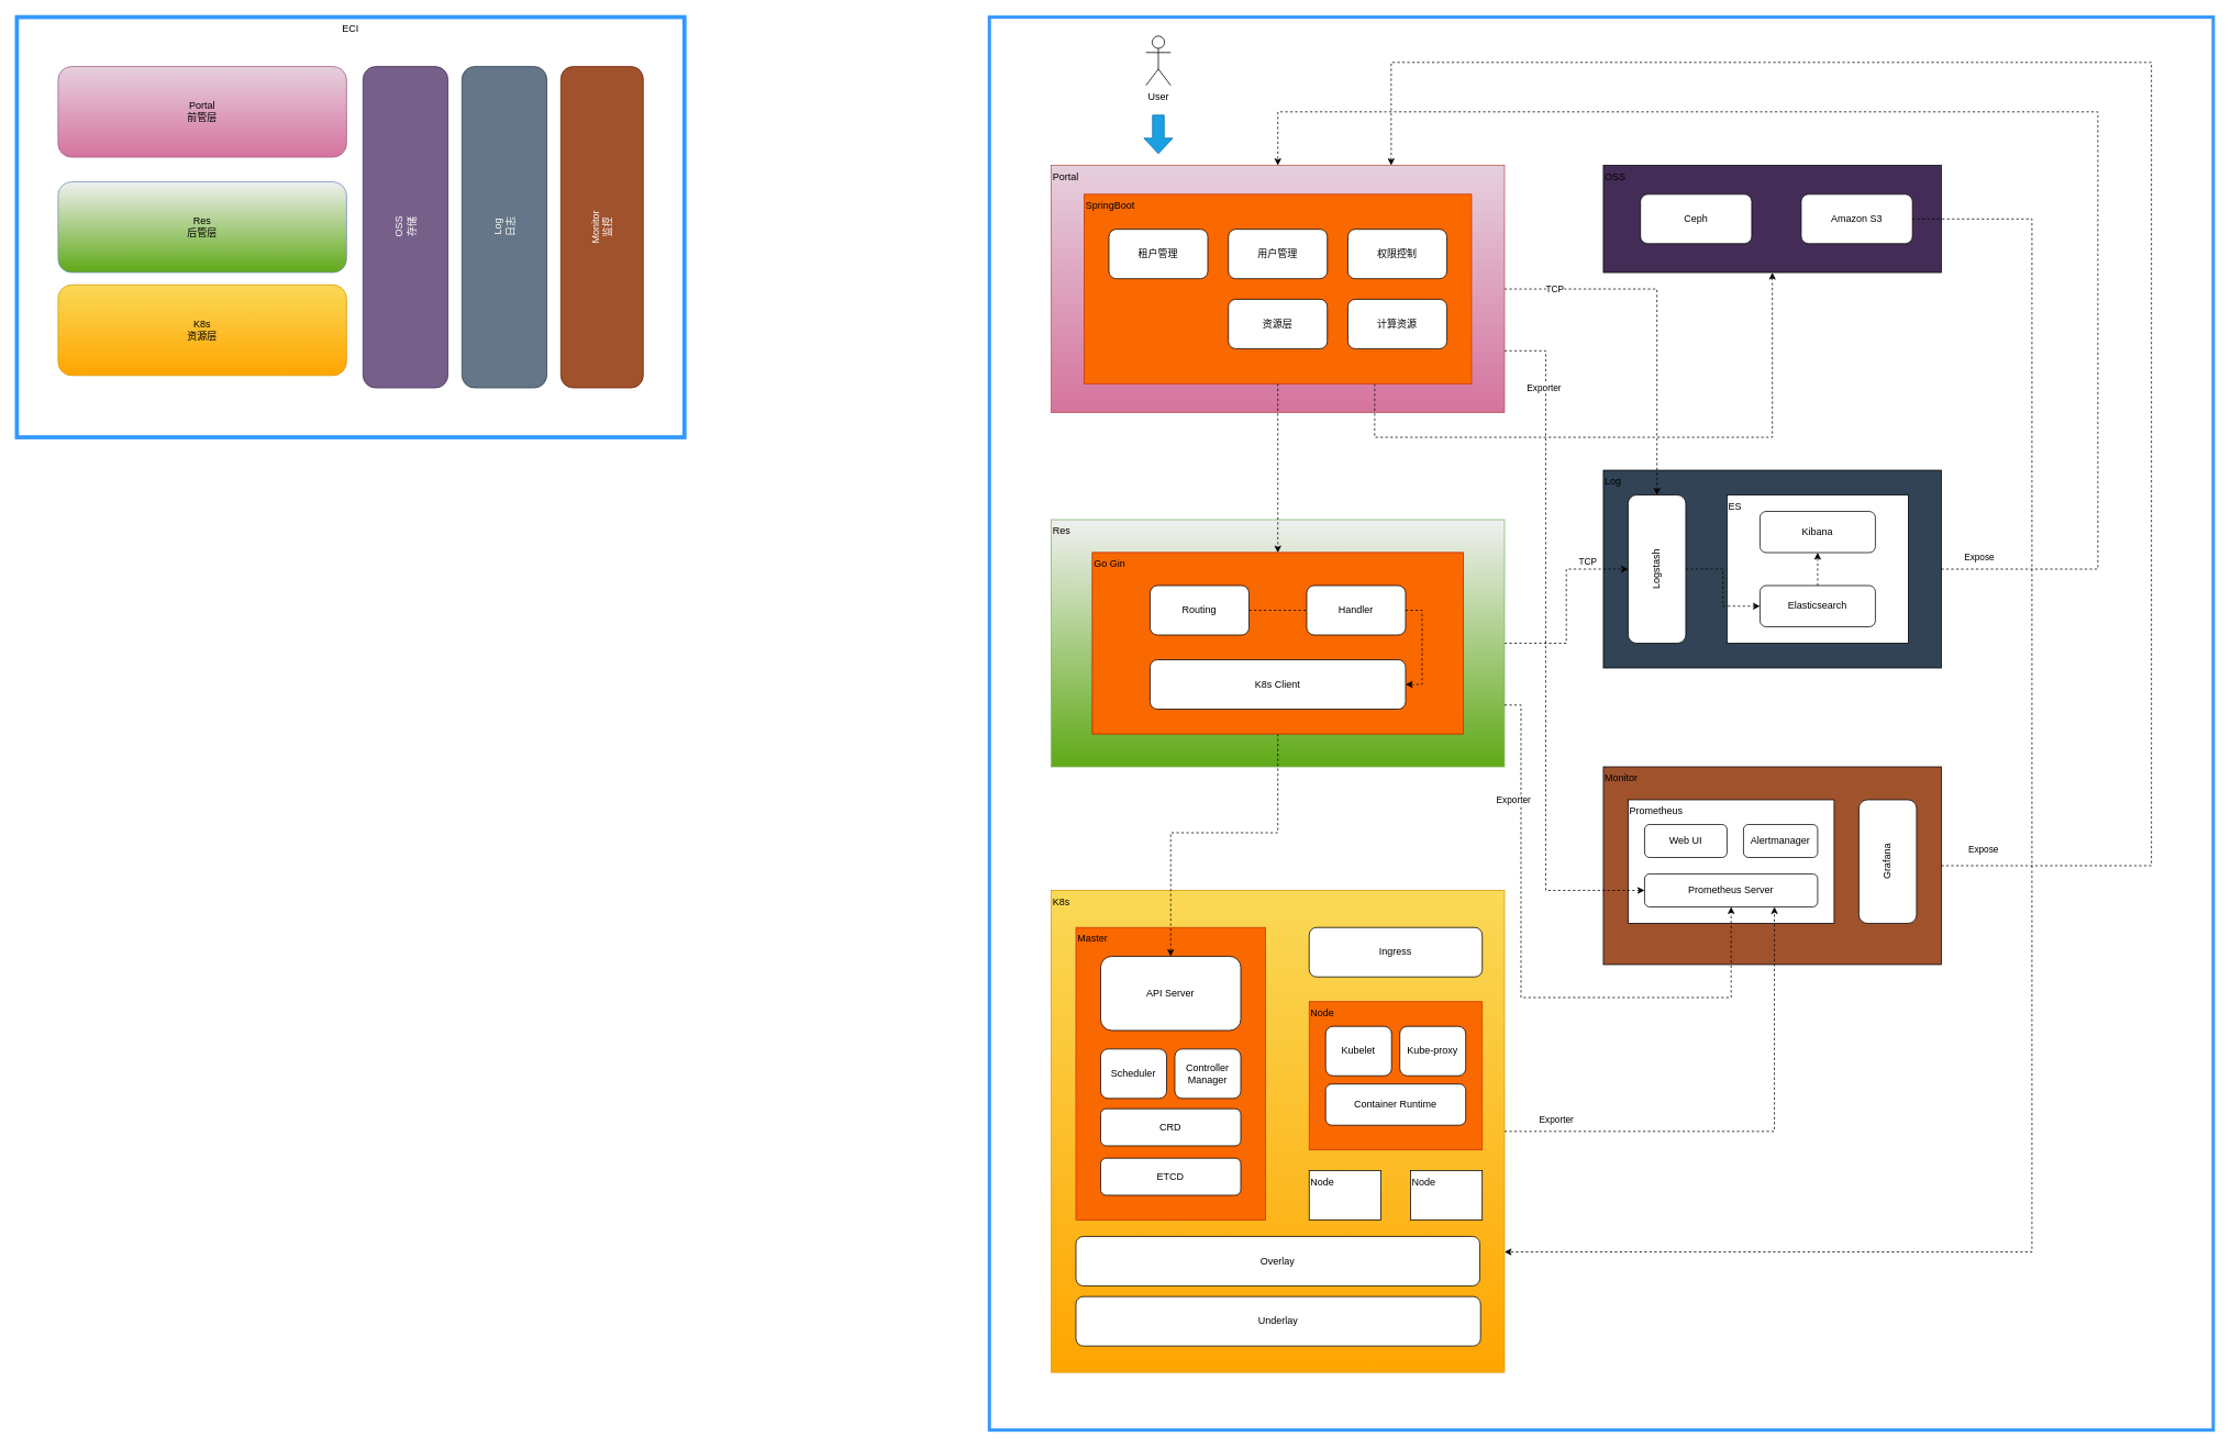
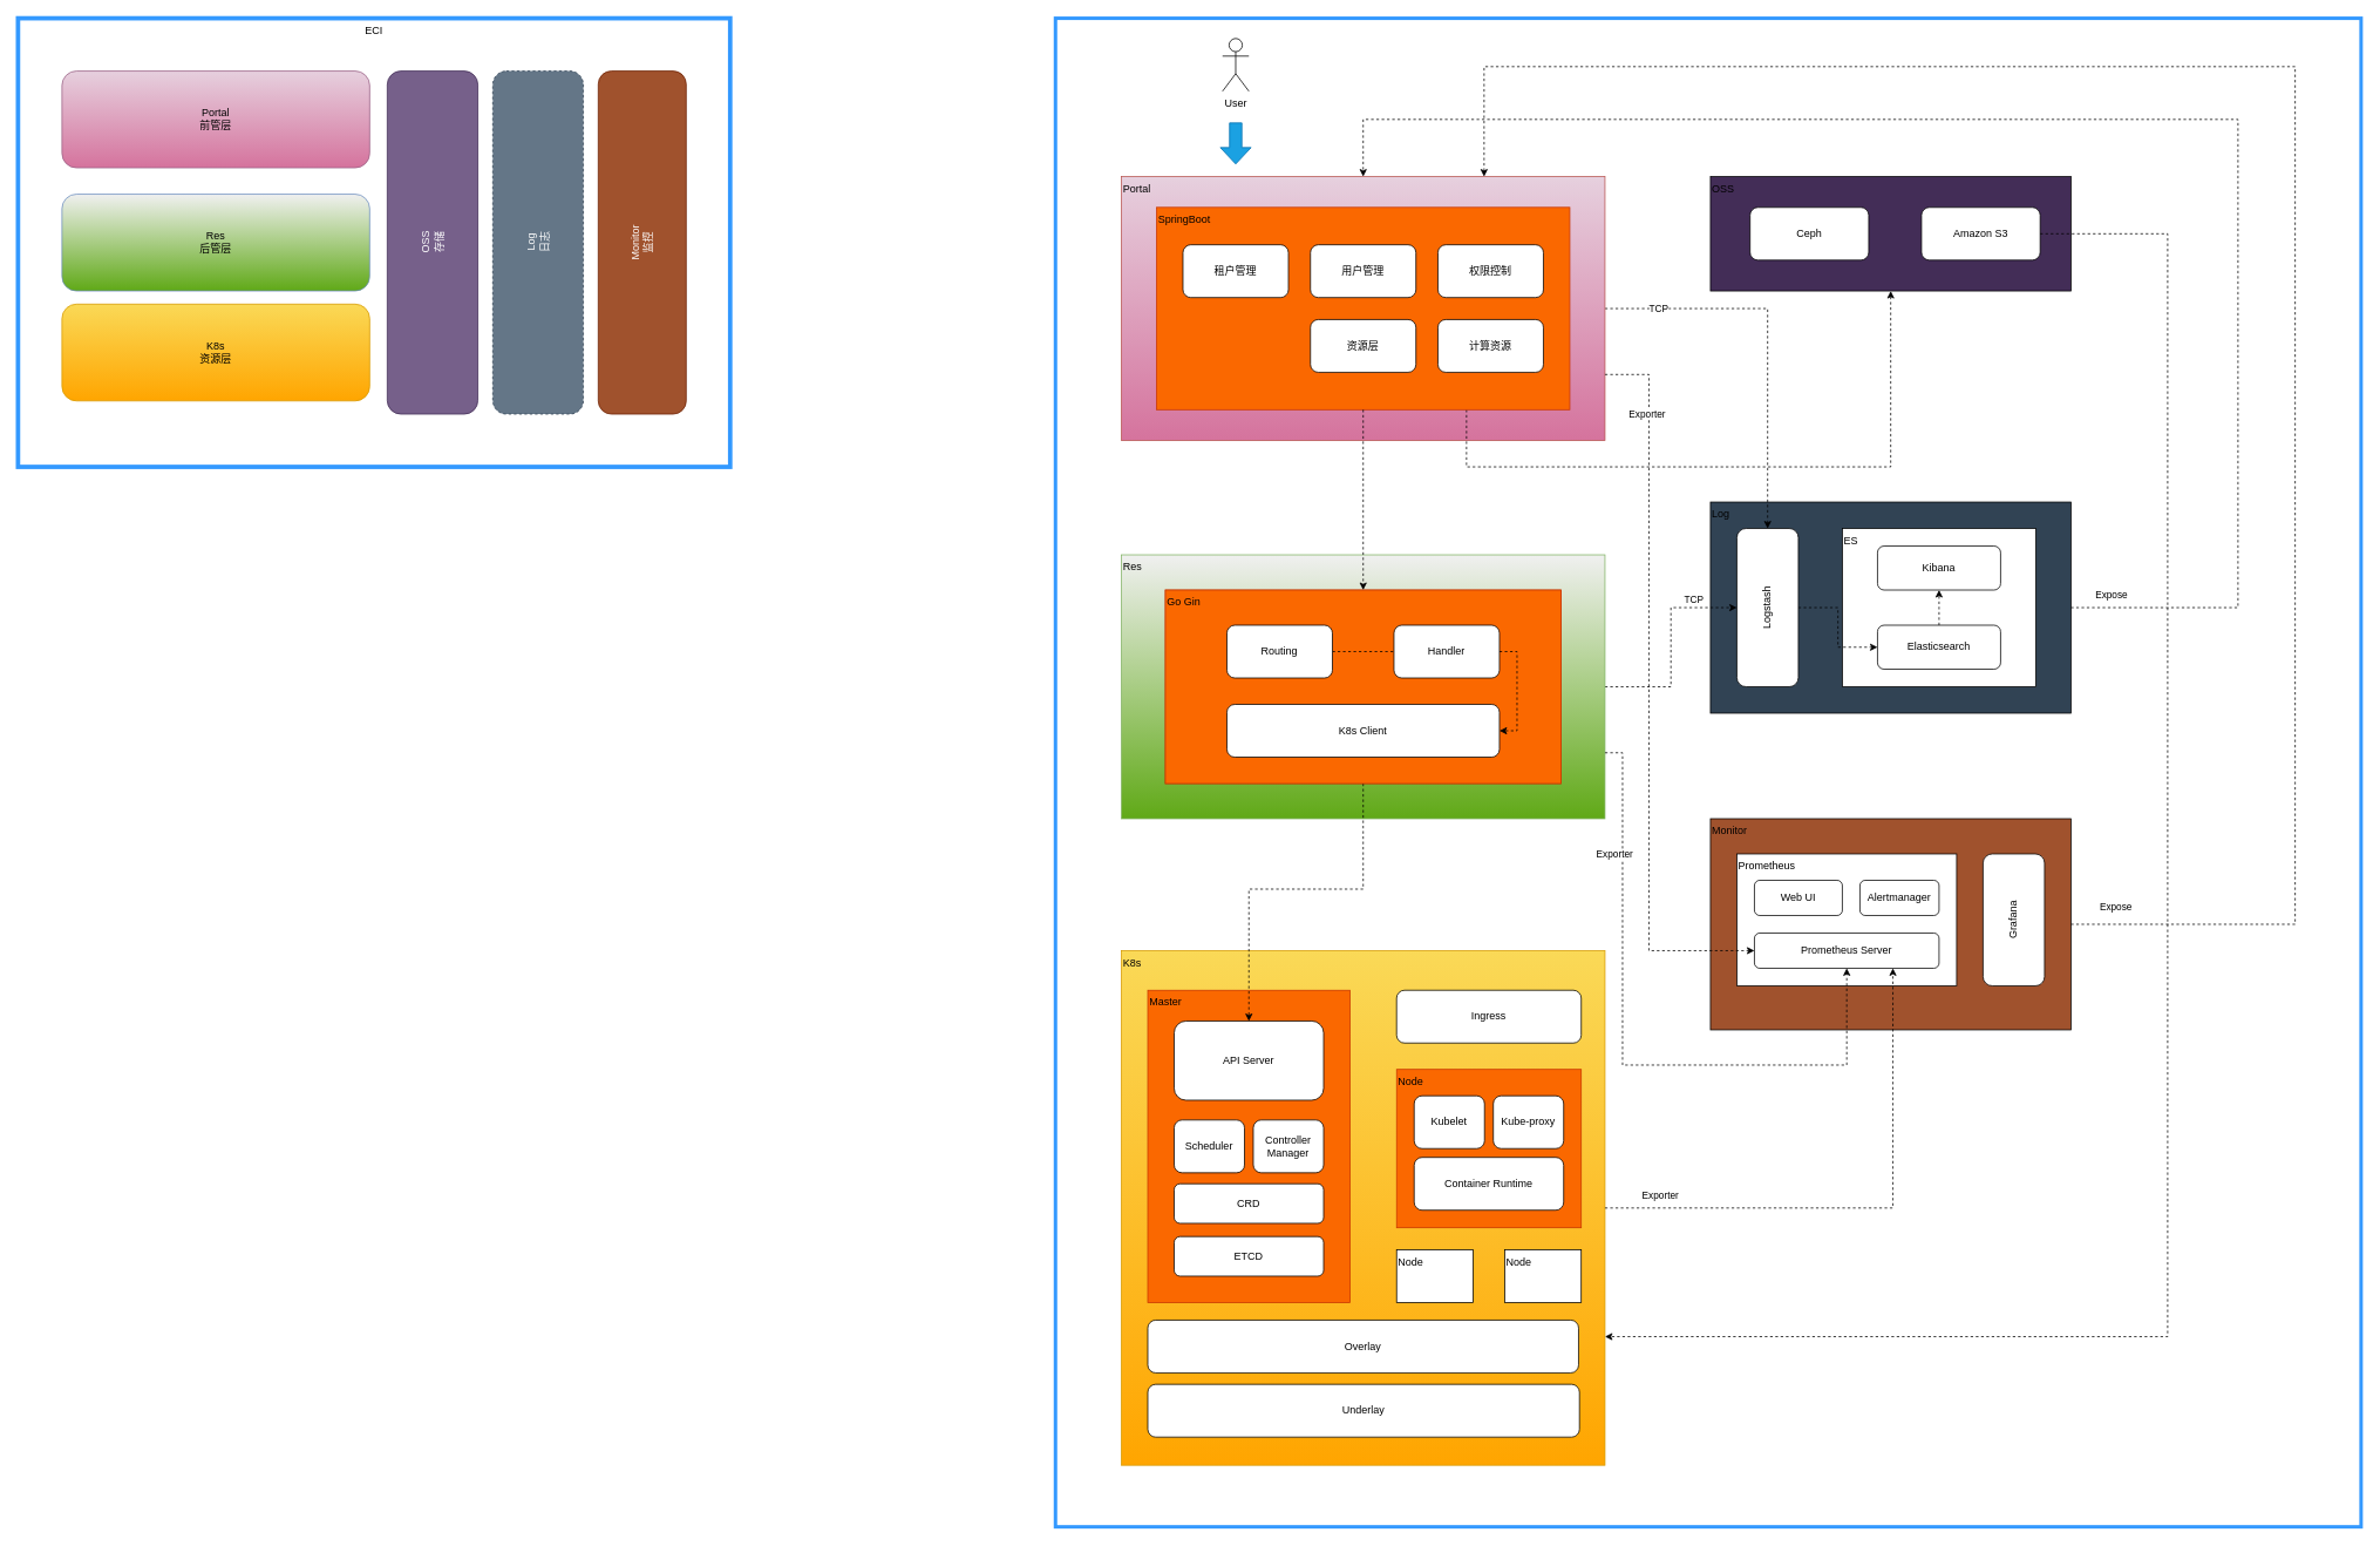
- <mxCell id="15" value="Log&lt;br&gt;日志" style="rounded=1;whiteSpace=wrap;html=1;fillColor=#647687;fontColor=#ffffff;strokeColor=#314354;horizontal=0;" parent="1" vertex="1"><mxGeometry x="560" y="80" width="103" height="390" as="geometry" /></mxCell>
+ <mxCell id="15" value="Log&lt;br&gt;日志" style="rounded=1;whiteSpace=wrap;html=1;fillColor=#647687;fontColor=#ffffff;strokeColor=#314354;horizontal=0;dashed=1;" parent="1" vertex="1"><mxGeometry x="560" y="80" width="103" height="390" as="geometry" /></mxCell>
- <mxCell id="36" value="Container Runtime" style="rounded=1;whiteSpace=wrap;html=1;container=0;" parent="1" vertex="1"><mxGeometry x="1608" y="1315" width="170" height="50" as="geometry" /></mxCell>
+ <mxCell id="36" value="Container Runtime" style="rounded=1;whiteSpace=wrap;html=1;container=0;" parent="1" vertex="1"><mxGeometry x="1608" y="1315" width="170" height="60" as="geometry" /></mxCell>
